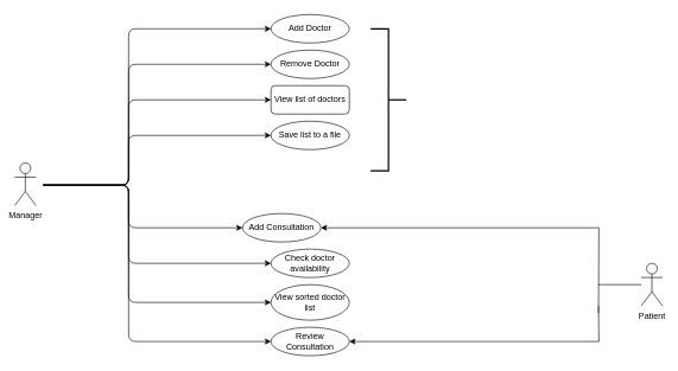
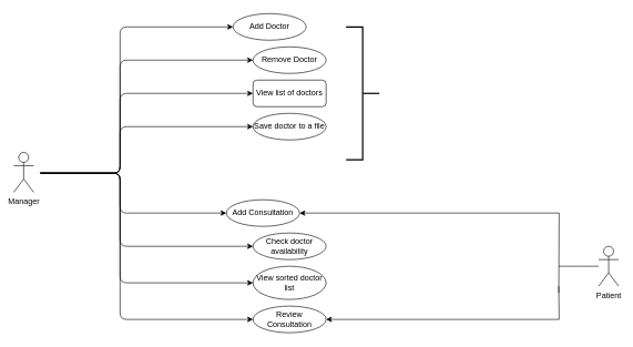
- <mxCell id="3" value="Add Doctor" style="ellipse;whiteSpace=wrap;html=1;" parent="1" vertex="1"><mxGeometry x="380" y="20" width="110" height="40" as="geometry" /></mxCell>
+ <mxCell id="3" value="Add Doctor" style="ellipse;whiteSpace=wrap;html=1;" parent="1" vertex="1"><mxGeometry x="350" y="20" width="110" height="40" as="geometry" /></mxCell>
- <mxCell id="5" value="Save list to a file" style="ellipse;whiteSpace=wrap;html=1;" parent="1" vertex="1"><mxGeometry x="380" y="170" width="110" height="40" as="geometry" /></mxCell>
+ <mxCell id="5" value="Save doctor to a file" style="ellipse;whiteSpace=wrap;html=1;" parent="1" vertex="1"><mxGeometry x="380" y="170" width="110" height="40" as="geometry" /></mxCell>
